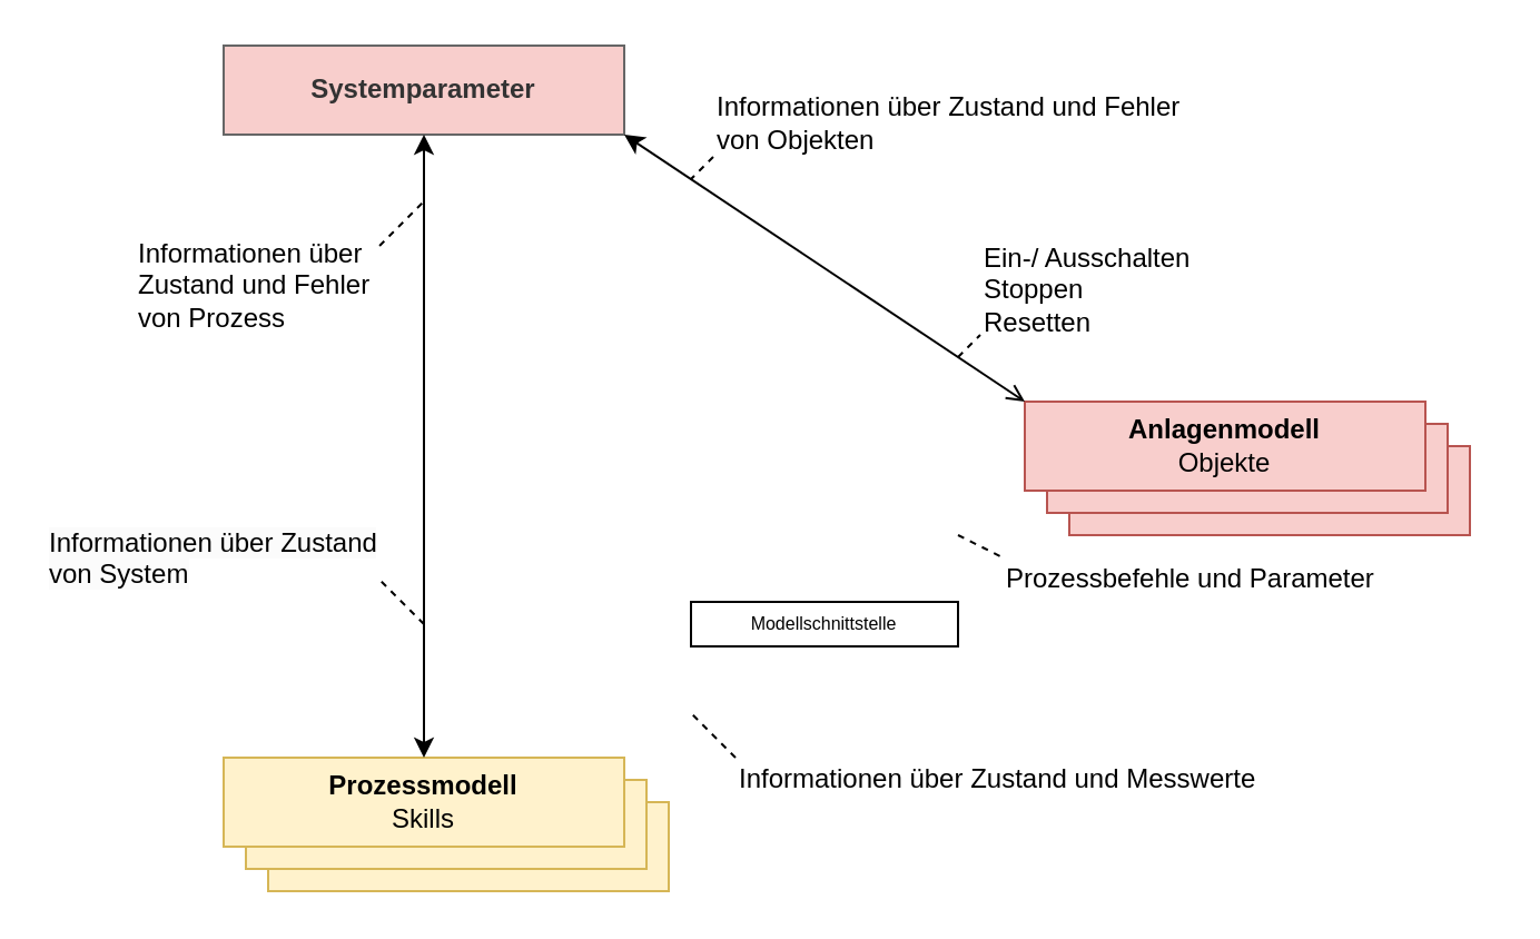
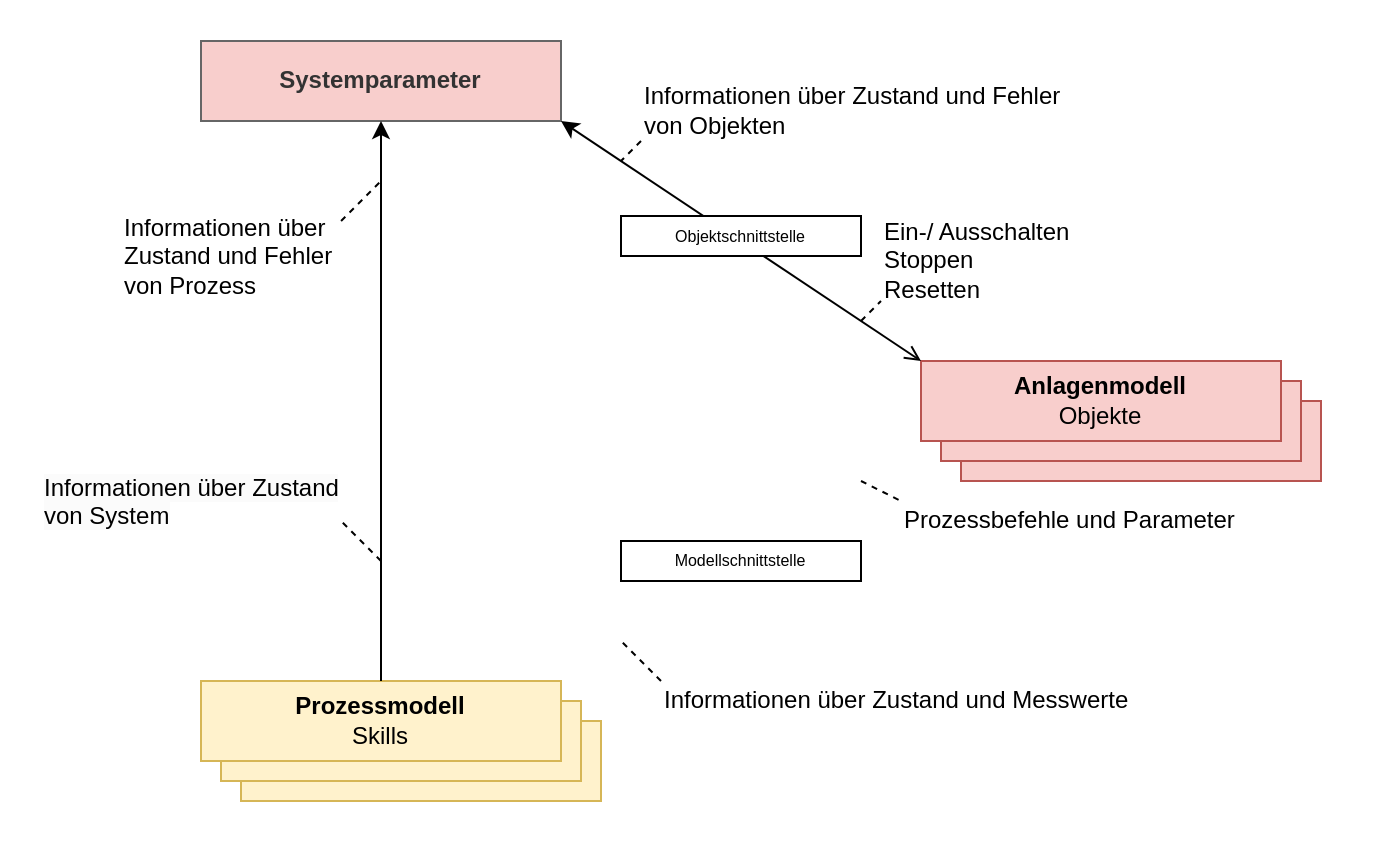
+ <mxCell id="23" value="Objektschnittstelle" style="rounded=0;whiteSpace=wrap;html=1;fontSize=8;" parent="1" vertex="1"><mxGeometry x="310" y="107.5" width="120" height="20" as="geometry" /></mxCell>
- <mxCell id="10" value="" style="endArrow=classic;html=1;rounded=0;exitX=0.5;exitY=1;exitDx=0;exitDy=0;entryX=0.5;entryY=0;entryDx=0;entryDy=0;endFill=1;startArrow=classic;startFill=1;" parent="1" source="6" target="8" edge="1"><mxGeometry width="50" height="50" relative="1" as="geometry"><mxPoint x="290" y="70" as="sourcePoint" /><mxPoint x="470" y="190" as="targetPoint" /></mxGeometry></mxCell>
+ <mxCell id="10" value="" style="endArrow=none;html=1;rounded=0;exitX=0.5;exitY=1;exitDx=0;exitDy=0;entryX=0.5;entryY=0;entryDx=0;entryDy=0;endFill=1;startArrow=classic;startFill=1;" parent="1" source="6" target="8" edge="1"><mxGeometry width="50" height="50" relative="1" as="geometry"><mxPoint x="290" y="70" as="sourcePoint" /><mxPoint x="470" y="190" as="targetPoint" /></mxGeometry></mxCell>
